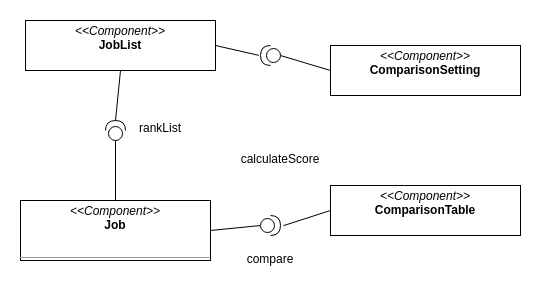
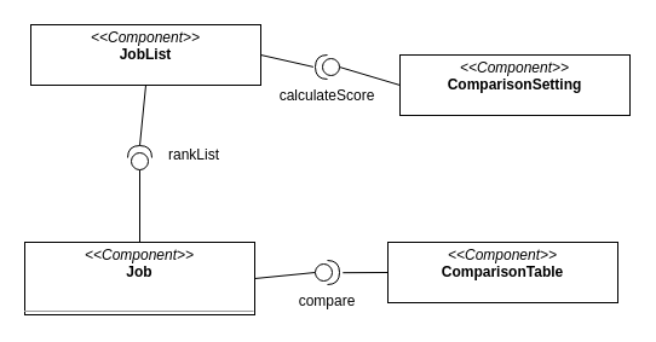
- <mxCell id="16" value="calculateScore" style="text;align=center;fontStyle=0;verticalAlign=middle;spacingLeft=3;spacingRight=3;strokeColor=none;rotatable=0;points=[[0,0.5],[1,0.5]];portConstraint=eastwest;" vertex="1" parent="1"><mxGeometry x="240" y="145" width="80" height="26" as="geometry" /></mxCell>
+ <mxCell id="16" value="calculateScore" style="text;align=center;fontStyle=0;verticalAlign=middle;spacingLeft=3;spacingRight=3;strokeColor=none;rotatable=0;points=[[0,0.5],[1,0.5]];portConstraint=eastwest;" vertex="1" parent="1"><mxGeometry x="230" y="65" width="80" height="26" as="geometry" /></mxCell>
- <mxCell id="11" value="&lt;p style=&quot;margin: 0px ; margin-top: 4px ; text-align: center&quot;&gt;&lt;i&gt;&amp;lt;&amp;lt;Component&amp;gt;&amp;gt;&lt;/i&gt;&lt;br&gt;&lt;b&gt;ComparisonTable&lt;/b&gt;&lt;/p&gt;&lt;p style=&quot;margin: 0px ; margin-top: 4px ; text-align: center&quot;&gt;&lt;b&gt;&lt;br&gt;&lt;/b&gt;&lt;/p&gt;&lt;hr size=&quot;1&quot;&gt;" style="verticalAlign=top;align=left;overflow=fill;fontSize=12;fontFamily=Helvetica;html=1;rounded=0;shadow=0;comic=0;labelBackgroundColor=none;strokeWidth=1;" vertex="1" parent="1"><mxGeometry x="330" y="185" width="190" height="50" as="geometry" /></mxCell>
+ <mxCell id="11" value="&lt;p style=&quot;margin: 0px ; margin-top: 4px ; text-align: center&quot;&gt;&lt;i&gt;&amp;lt;&amp;lt;Component&amp;gt;&amp;gt;&lt;/i&gt;&lt;br&gt;&lt;b&gt;ComparisonTable&lt;/b&gt;&lt;/p&gt;&lt;p style=&quot;margin: 0px ; margin-top: 4px ; text-align: center&quot;&gt;&lt;b&gt;&lt;br&gt;&lt;/b&gt;&lt;/p&gt;&lt;hr size=&quot;1&quot;&gt;" style="verticalAlign=top;align=left;overflow=fill;fontSize=12;fontFamily=Helvetica;html=1;rounded=0;shadow=0;comic=0;labelBackgroundColor=none;strokeWidth=1;" vertex="1" parent="1"><mxGeometry x="320" y="200" width="190" height="50" as="geometry" /></mxCell>
- <mxCell id="17" value="compare" style="text;align=center;fontStyle=0;verticalAlign=middle;spacingLeft=3;spacingRight=3;strokeColor=none;rotatable=0;points=[[0,0.5],[1,0.5]];portConstraint=eastwest;" vertex="1" parent="1"><mxGeometry x="230" y="245" width="80" height="26" as="geometry" /></mxCell>
+ <mxCell id="17" value="compare" style="text;align=center;fontStyle=0;verticalAlign=middle;spacingLeft=3;spacingRight=3;strokeColor=none;rotatable=0;points=[[0,0.5],[1,0.5]];portConstraint=eastwest;" vertex="1" parent="1"><mxGeometry x="230" y="235" width="80" height="26" as="geometry" /></mxCell>
